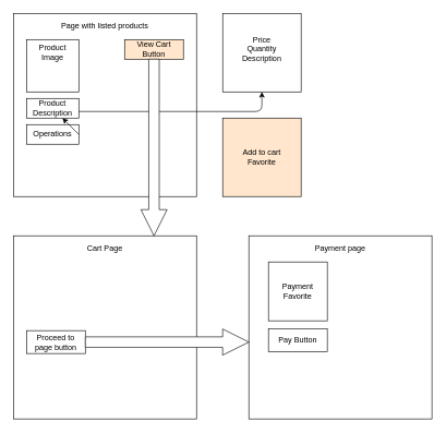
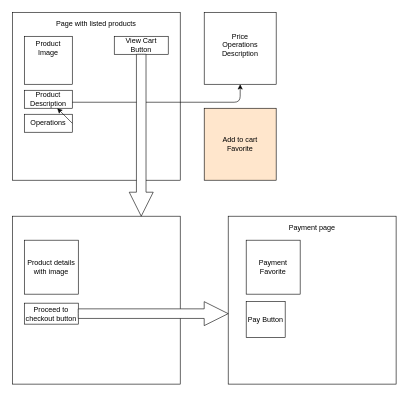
- <mxCell id="13" value="View Cart Button" style="rounded=0;whiteSpace=wrap;html=1;fillColor=#ffe6cc;" vertex="1" parent="1"><mxGeometry x="190" y="60" width="90" height="30" as="geometry" /></mxCell>
+ <mxCell id="13" value="View Cart Button" style="rounded=0;whiteSpace=wrap;html=1;" vertex="1" parent="1"><mxGeometry x="190" y="60" width="90" height="30" as="geometry" /></mxCell>
- <mxCell id="9" value="Price&lt;br&gt;Quantity&lt;br&gt;Description" style="text;html=1;strokeColor=none;fillColor=none;align=center;verticalAlign=middle;whiteSpace=wrap;rounded=0;" vertex="1" parent="1"><mxGeometry x="360" y="40" width="80" height="70" as="geometry" /></mxCell>
+ <mxCell id="9" value="Price&lt;br&gt;Operations&lt;br&gt;Description" style="text;html=1;strokeColor=none;fillColor=none;align=center;verticalAlign=middle;whiteSpace=wrap;rounded=0;" vertex="1" parent="1"><mxGeometry x="360" y="40" width="80" height="70" as="geometry" /></mxCell>
- <mxCell id="15" value="Cart Page" style="text;html=1;strokeColor=none;fillColor=none;align=center;verticalAlign=middle;whiteSpace=wrap;rounded=0;" vertex="1" parent="1"><mxGeometry x="125" y="370" width="70" height="20" as="geometry" /></mxCell>
+ <mxCell id="17" value="Product details with image" style="rounded=0;whiteSpace=wrap;html=1;" vertex="1" parent="1"><mxGeometry x="40" y="400" width="90" height="90" as="geometry" /></mxCell>
- <mxCell id="23" value="Pay Button" style="rounded=0;whiteSpace=wrap;html=1;" vertex="1" parent="1"><mxGeometry x="410" y="502.5" width="90" height="35" as="geometry" /></mxCell>
+ <mxCell id="23" value="Pay Button" style="rounded=0;whiteSpace=wrap;html=1;" vertex="1" parent="1"><mxGeometry x="410" y="502.5" width="65" height="60" as="geometry" /></mxCell>
- <mxCell id="18" value="Proceed to page button" style="rounded=0;whiteSpace=wrap;html=1;" vertex="1" parent="1"><mxGeometry x="40" y="505" width="90" height="35" as="geometry" /></mxCell>
+ <mxCell id="18" value="Proceed to checkout button" style="rounded=0;whiteSpace=wrap;html=1;" vertex="1" parent="1"><mxGeometry x="40" y="505" width="90" height="35" as="geometry" /></mxCell>
